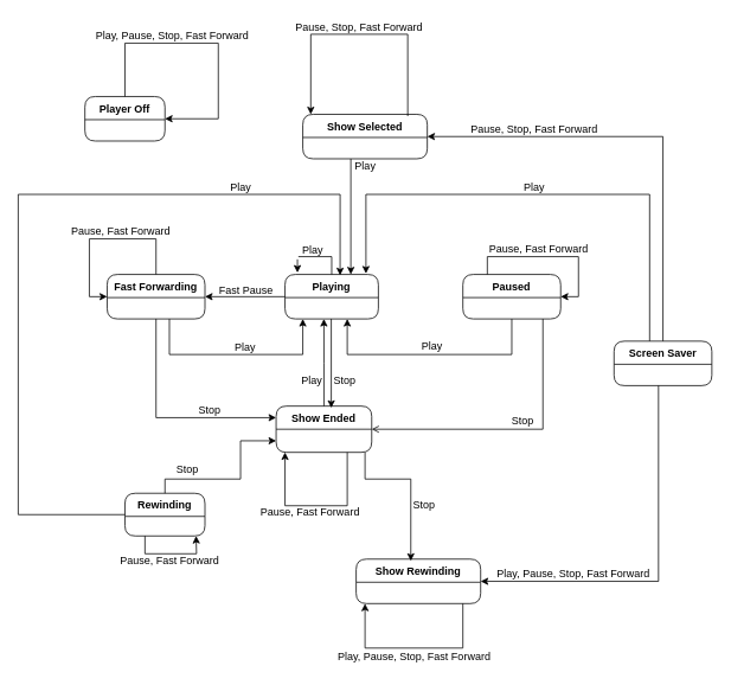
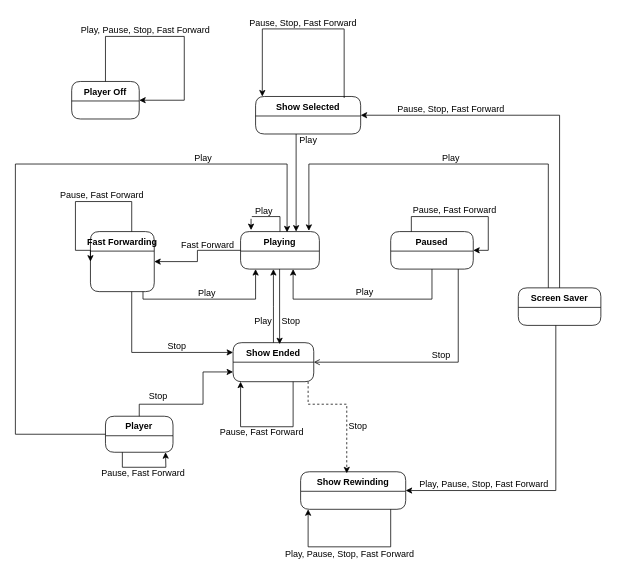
- <mxCell id="31" value="&lt;div&gt;Fast Pause&lt;/div&gt;" style="text;html=1;align=center;verticalAlign=middle;resizable=0;points=[];autosize=1;strokeColor=none;fillColor=none;" parent="1" vertex="1"><mxGeometry x="231" y="316" width="90" height="20" as="geometry" /></mxCell>
+ <mxCell id="31" value="&lt;div&gt;Fast Forward&lt;/div&gt;" style="text;html=1;align=center;verticalAlign=middle;resizable=0;points=[];autosize=1;strokeColor=none;fillColor=none;" parent="1" vertex="1"><mxGeometry x="231" y="316" width="90" height="20" as="geometry" /></mxCell>
- <mxCell id="7" value="Fast Forwarding" style="swimlane;fontStyle=1;childLayout=stackLayout;horizontal=1;startSize=26;fillColor=none;horizontalStack=0;resizeParent=1;resizeParentMax=0;resizeLast=0;collapsible=0;marginBottom=0;shadow=0;comic=0;strokeWidth=1;rounded=1;swimlaneLine=1;dropTarget=1;" parent="1" vertex="1"><mxGeometry x="120" y="308" width="110" height="50" as="geometry" /></mxCell>
+ <mxCell id="7" value="Fast Forwarding" style="swimlane;fontStyle=1;childLayout=stackLayout;horizontal=1;startSize=26;fillColor=none;horizontalStack=0;resizeParent=1;resizeParentMax=0;resizeLast=0;collapsible=0;marginBottom=0;shadow=0;comic=0;strokeWidth=1;rounded=1;swimlaneLine=1;dropTarget=1;" parent="1" vertex="1"><mxGeometry x="120" y="308" width="85" height="80" as="geometry" /></mxCell>
- <mxCell id="20" style="edgeStyle=orthogonalEdgeStyle;rounded=0;orthogonalLoop=1;jettySize=auto;html=1;entryX=0.439;entryY=0.04;entryDx=0;entryDy=0;entryPerimeter=0;" parent="1" source="23" target="17" edge="1"><mxGeometry relative="1" as="geometry"><Array as="points"><mxPoint x="410" y="538" /><mxPoint x="462" y="538" /></Array></mxGeometry></mxCell>
+ <mxCell id="20" style="edgeStyle=orthogonalEdgeStyle;rounded=0;orthogonalLoop=1;jettySize=auto;html=1;entryX=0.439;entryY=0.04;entryDx=0;entryDy=0;entryPerimeter=0;dashed=1;" parent="1" source="23" target="17" edge="1"><mxGeometry relative="1" as="geometry"><Array as="points"><mxPoint x="410" y="538" /><mxPoint x="462" y="538" /></Array></mxGeometry></mxCell>
- <mxCell id="12" value="Rewinding" style="swimlane;fontStyle=1;childLayout=stackLayout;horizontal=1;startSize=26;fillColor=none;horizontalStack=0;resizeParent=1;resizeParentMax=0;resizeLast=0;collapsible=0;marginBottom=0;shadow=0;comic=0;strokeWidth=1;rounded=1;swimlaneLine=1;dropTarget=1;" parent="1" vertex="1"><mxGeometry x="140" y="554" width="90" height="48" as="geometry" /></mxCell>
+ <mxCell id="12" value="Player" style="swimlane;fontStyle=1;childLayout=stackLayout;horizontal=1;startSize=26;fillColor=none;horizontalStack=0;resizeParent=1;resizeParentMax=0;resizeLast=0;collapsible=0;marginBottom=0;shadow=0;comic=0;strokeWidth=1;rounded=1;swimlaneLine=1;dropTarget=1;" parent="1" vertex="1"><mxGeometry x="140" y="554" width="90" height="48" as="geometry" /></mxCell>
